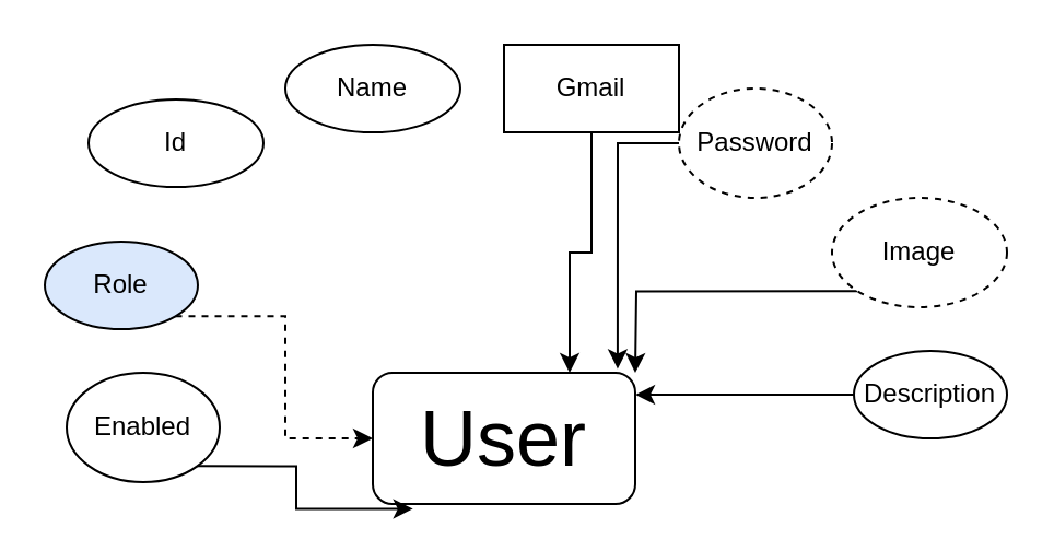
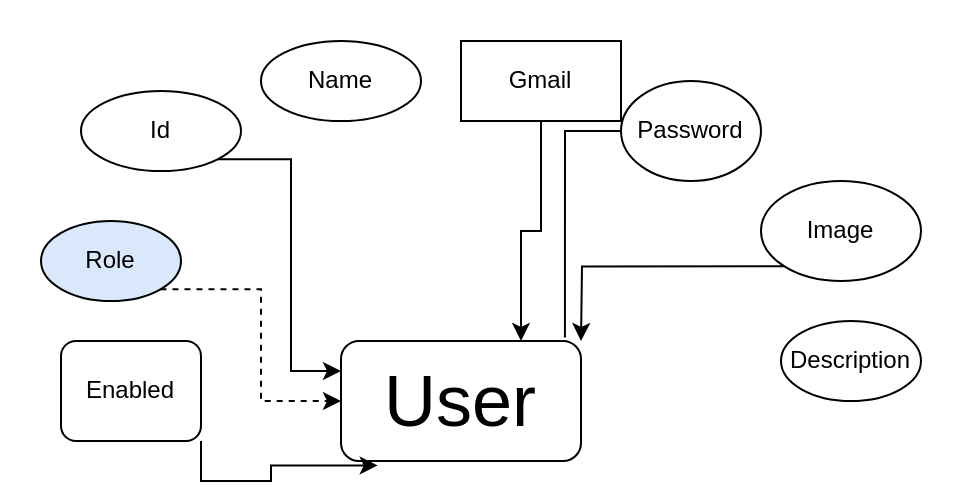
- <mxCell id="9" value="Password" style="ellipse;whiteSpace=wrap;html=1;dashed=1;" vertex="1" parent="1"><mxGeometry x="310" y="40" width="70" height="50" as="geometry" /></mxCell>
+ <mxCell id="9" value="Password" style="ellipse;whiteSpace=wrap;html=1;" vertex="1" parent="1"><mxGeometry x="310" y="40" width="70" height="50" as="geometry" /></mxCell>
- <mxCell id="11" value="Image" style="ellipse;whiteSpace=wrap;html=1;dashed=1;" vertex="1" parent="1"><mxGeometry x="380" y="90" width="80" height="50" as="geometry" /></mxCell>
+ <mxCell id="11" value="Image" style="ellipse;whiteSpace=wrap;html=1;" vertex="1" parent="1"><mxGeometry x="380" y="90" width="80" height="50" as="geometry" /></mxCell>
+ <mxCell id="3" style="edgeStyle=orthogonalEdgeStyle;rounded=0;orthogonalLoop=1;jettySize=auto;html=1;exitX=1;exitY=1;exitDx=0;exitDy=0;entryX=0;entryY=0.25;entryDx=0;entryDy=0;" edge="1" parent="1" source="4" target="2"><mxGeometry relative="1" as="geometry" /></mxCell>
- <mxCell id="8" style="edgeStyle=orthogonalEdgeStyle;rounded=0;orthogonalLoop=1;jettySize=auto;html=1;entryX=0.933;entryY=-0.03;entryDx=0;entryDy=0;entryPerimeter=0;" edge="1" parent="1" source="9" target="2"><mxGeometry relative="1" as="geometry" /></mxCell>
+ <mxCell id="8" style="edgeStyle=orthogonalEdgeStyle;rounded=0;orthogonalLoop=1;jettySize=auto;html=1;entryX=0.933;entryY=-0.03;entryDx=0;entryDy=0;entryPerimeter=0;endArrow=none;" edge="1" parent="1" source="9" target="2"><mxGeometry relative="1" as="geometry" /></mxCell>
- <mxCell id="14" style="edgeStyle=orthogonalEdgeStyle;rounded=0;orthogonalLoop=1;jettySize=auto;html=1;entryX=1;entryY=0.167;entryDx=0;entryDy=0;entryPerimeter=0;" edge="1" parent="1" source="15" target="2"><mxGeometry relative="1" as="geometry"><mxPoint x="300" y="180" as="targetPoint" /></mxGeometry></mxCell>
- <mxCell id="17" value="Enabled" style="ellipse;whiteSpace=wrap;html=1;" vertex="1" parent="1"><mxGeometry x="30" y="170" width="70" height="50" as="geometry" /></mxCell>
+ <mxCell id="17" value="Enabled" style="whiteSpace=wrap;html=1;rounded=1;" vertex="1" parent="1"><mxGeometry x="30" y="170" width="70" height="50" as="geometry" /></mxCell>
